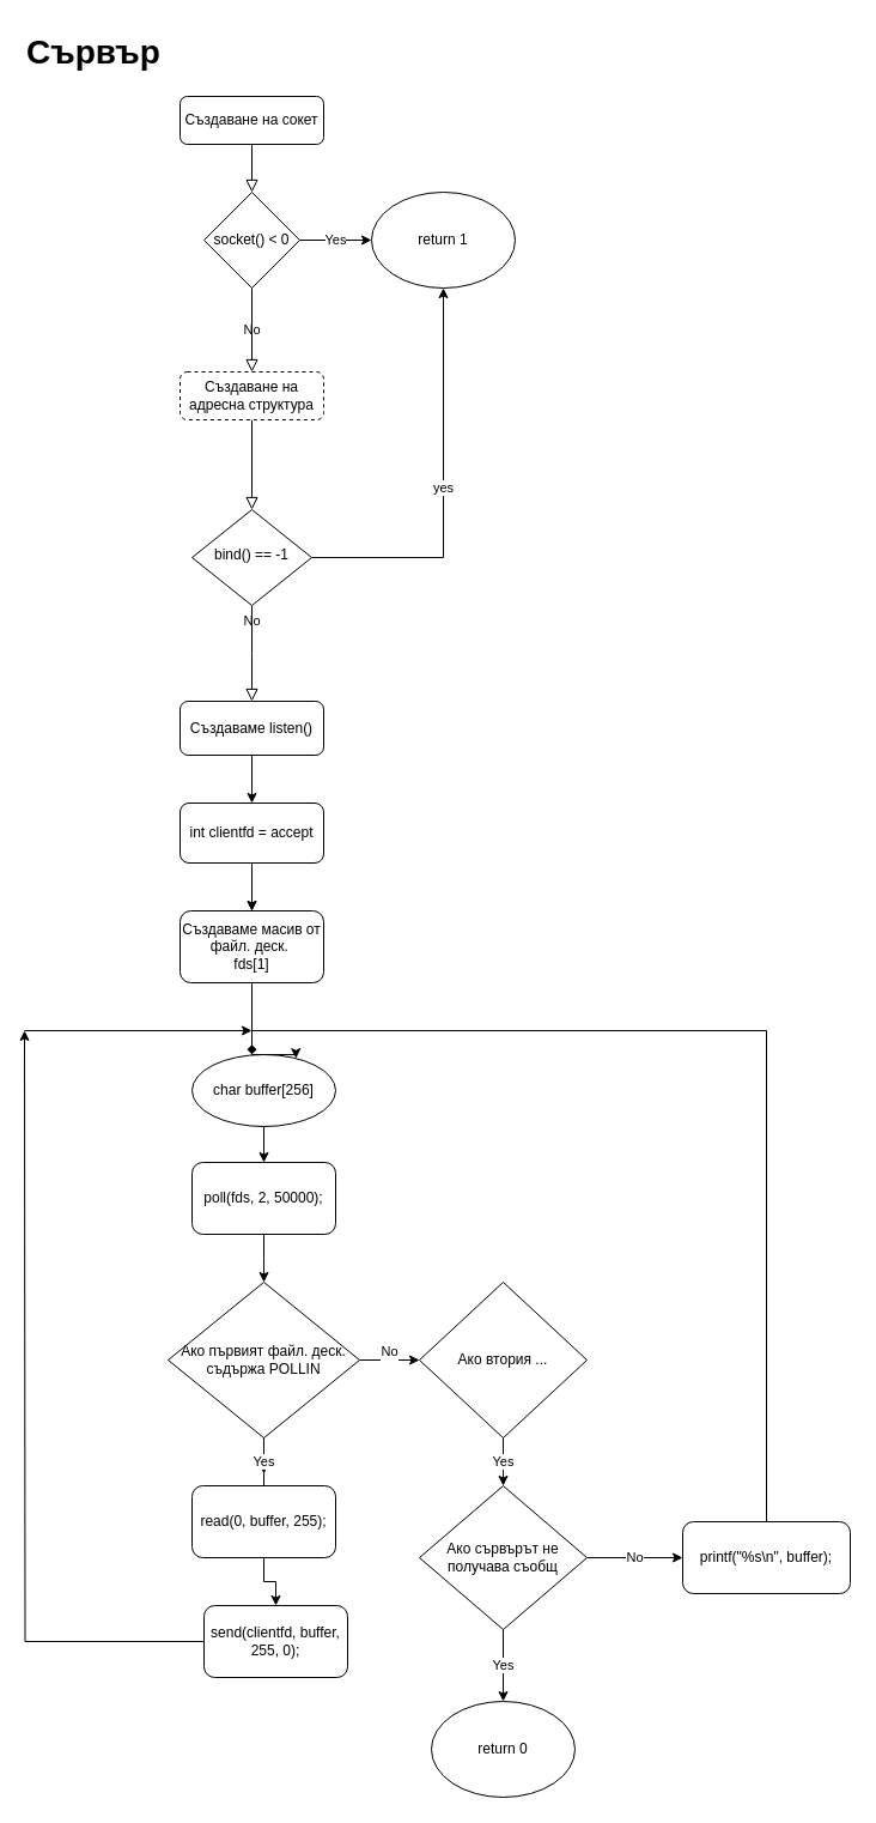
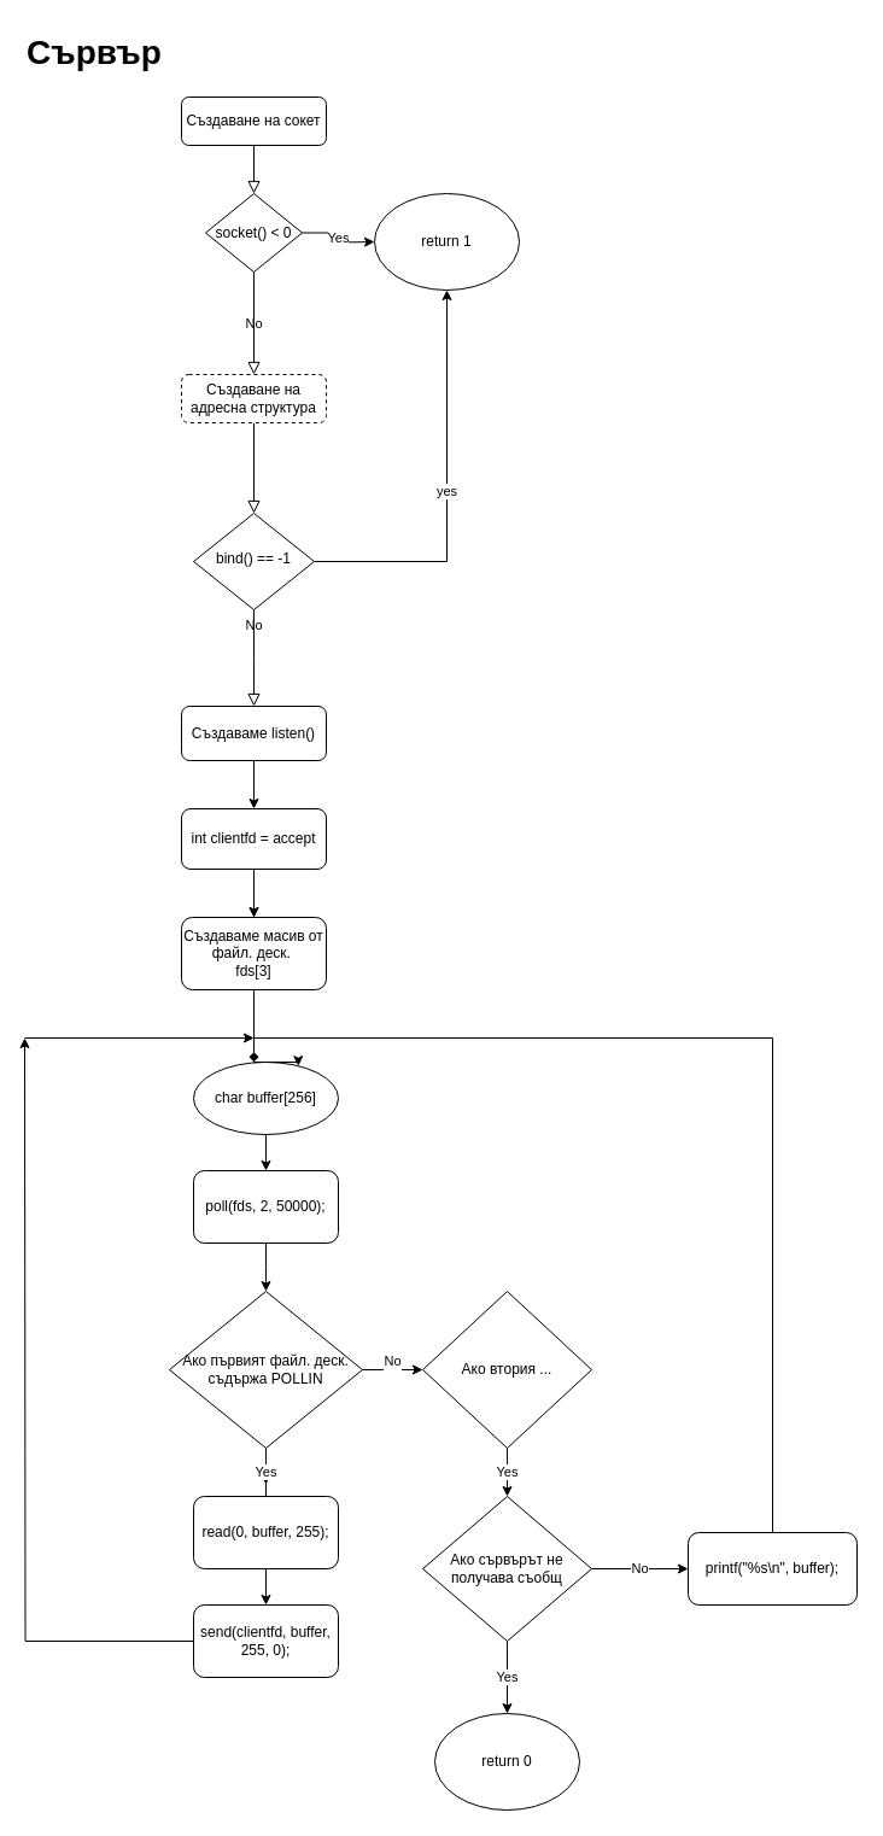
- <mxCell id="13" value="socket() &amp;lt; 0" style="rhombus;whiteSpace=wrap;html=1;" vertex="1" parent="1"><mxGeometry x="170" y="160" width="80" height="80" as="geometry" /></mxCell>
+ <mxCell id="13" value="socket() &amp;lt; 0" style="rhombus;whiteSpace=wrap;html=1;" vertex="1" parent="1"><mxGeometry x="170" y="160" width="80" height="65" as="geometry" /></mxCell>
- <mxCell id="8" value="Създаваме масив от файл. деск.&amp;nbsp;&lt;br&gt;fds[1]" style="rounded=1;whiteSpace=wrap;html=1;fontSize=12;glass=0;strokeWidth=1;shadow=0;" vertex="1" parent="1"><mxGeometry x="150" y="760" width="120" height="60" as="geometry" /></mxCell>
+ <mxCell id="8" value="Създаваме масив от файл. деск.&amp;nbsp;&lt;br&gt;fds[3]" style="rounded=1;whiteSpace=wrap;html=1;fontSize=12;glass=0;strokeWidth=1;shadow=0;" vertex="1" parent="1"><mxGeometry x="150" y="760" width="120" height="60" as="geometry" /></mxCell>
- <mxCell id="31" value="send(clientfd, buffer, 255, 0);" style="rounded=1;whiteSpace=wrap;html=1;" vertex="1" parent="1"><mxGeometry x="170" y="1340" width="120" height="60" as="geometry" /></mxCell>
+ <mxCell id="31" value="send(clientfd, buffer, 255, 0);" style="rounded=1;whiteSpace=wrap;html=1;" vertex="1" parent="1"><mxGeometry x="160" y="1330" width="120" height="60" as="geometry" /></mxCell>
